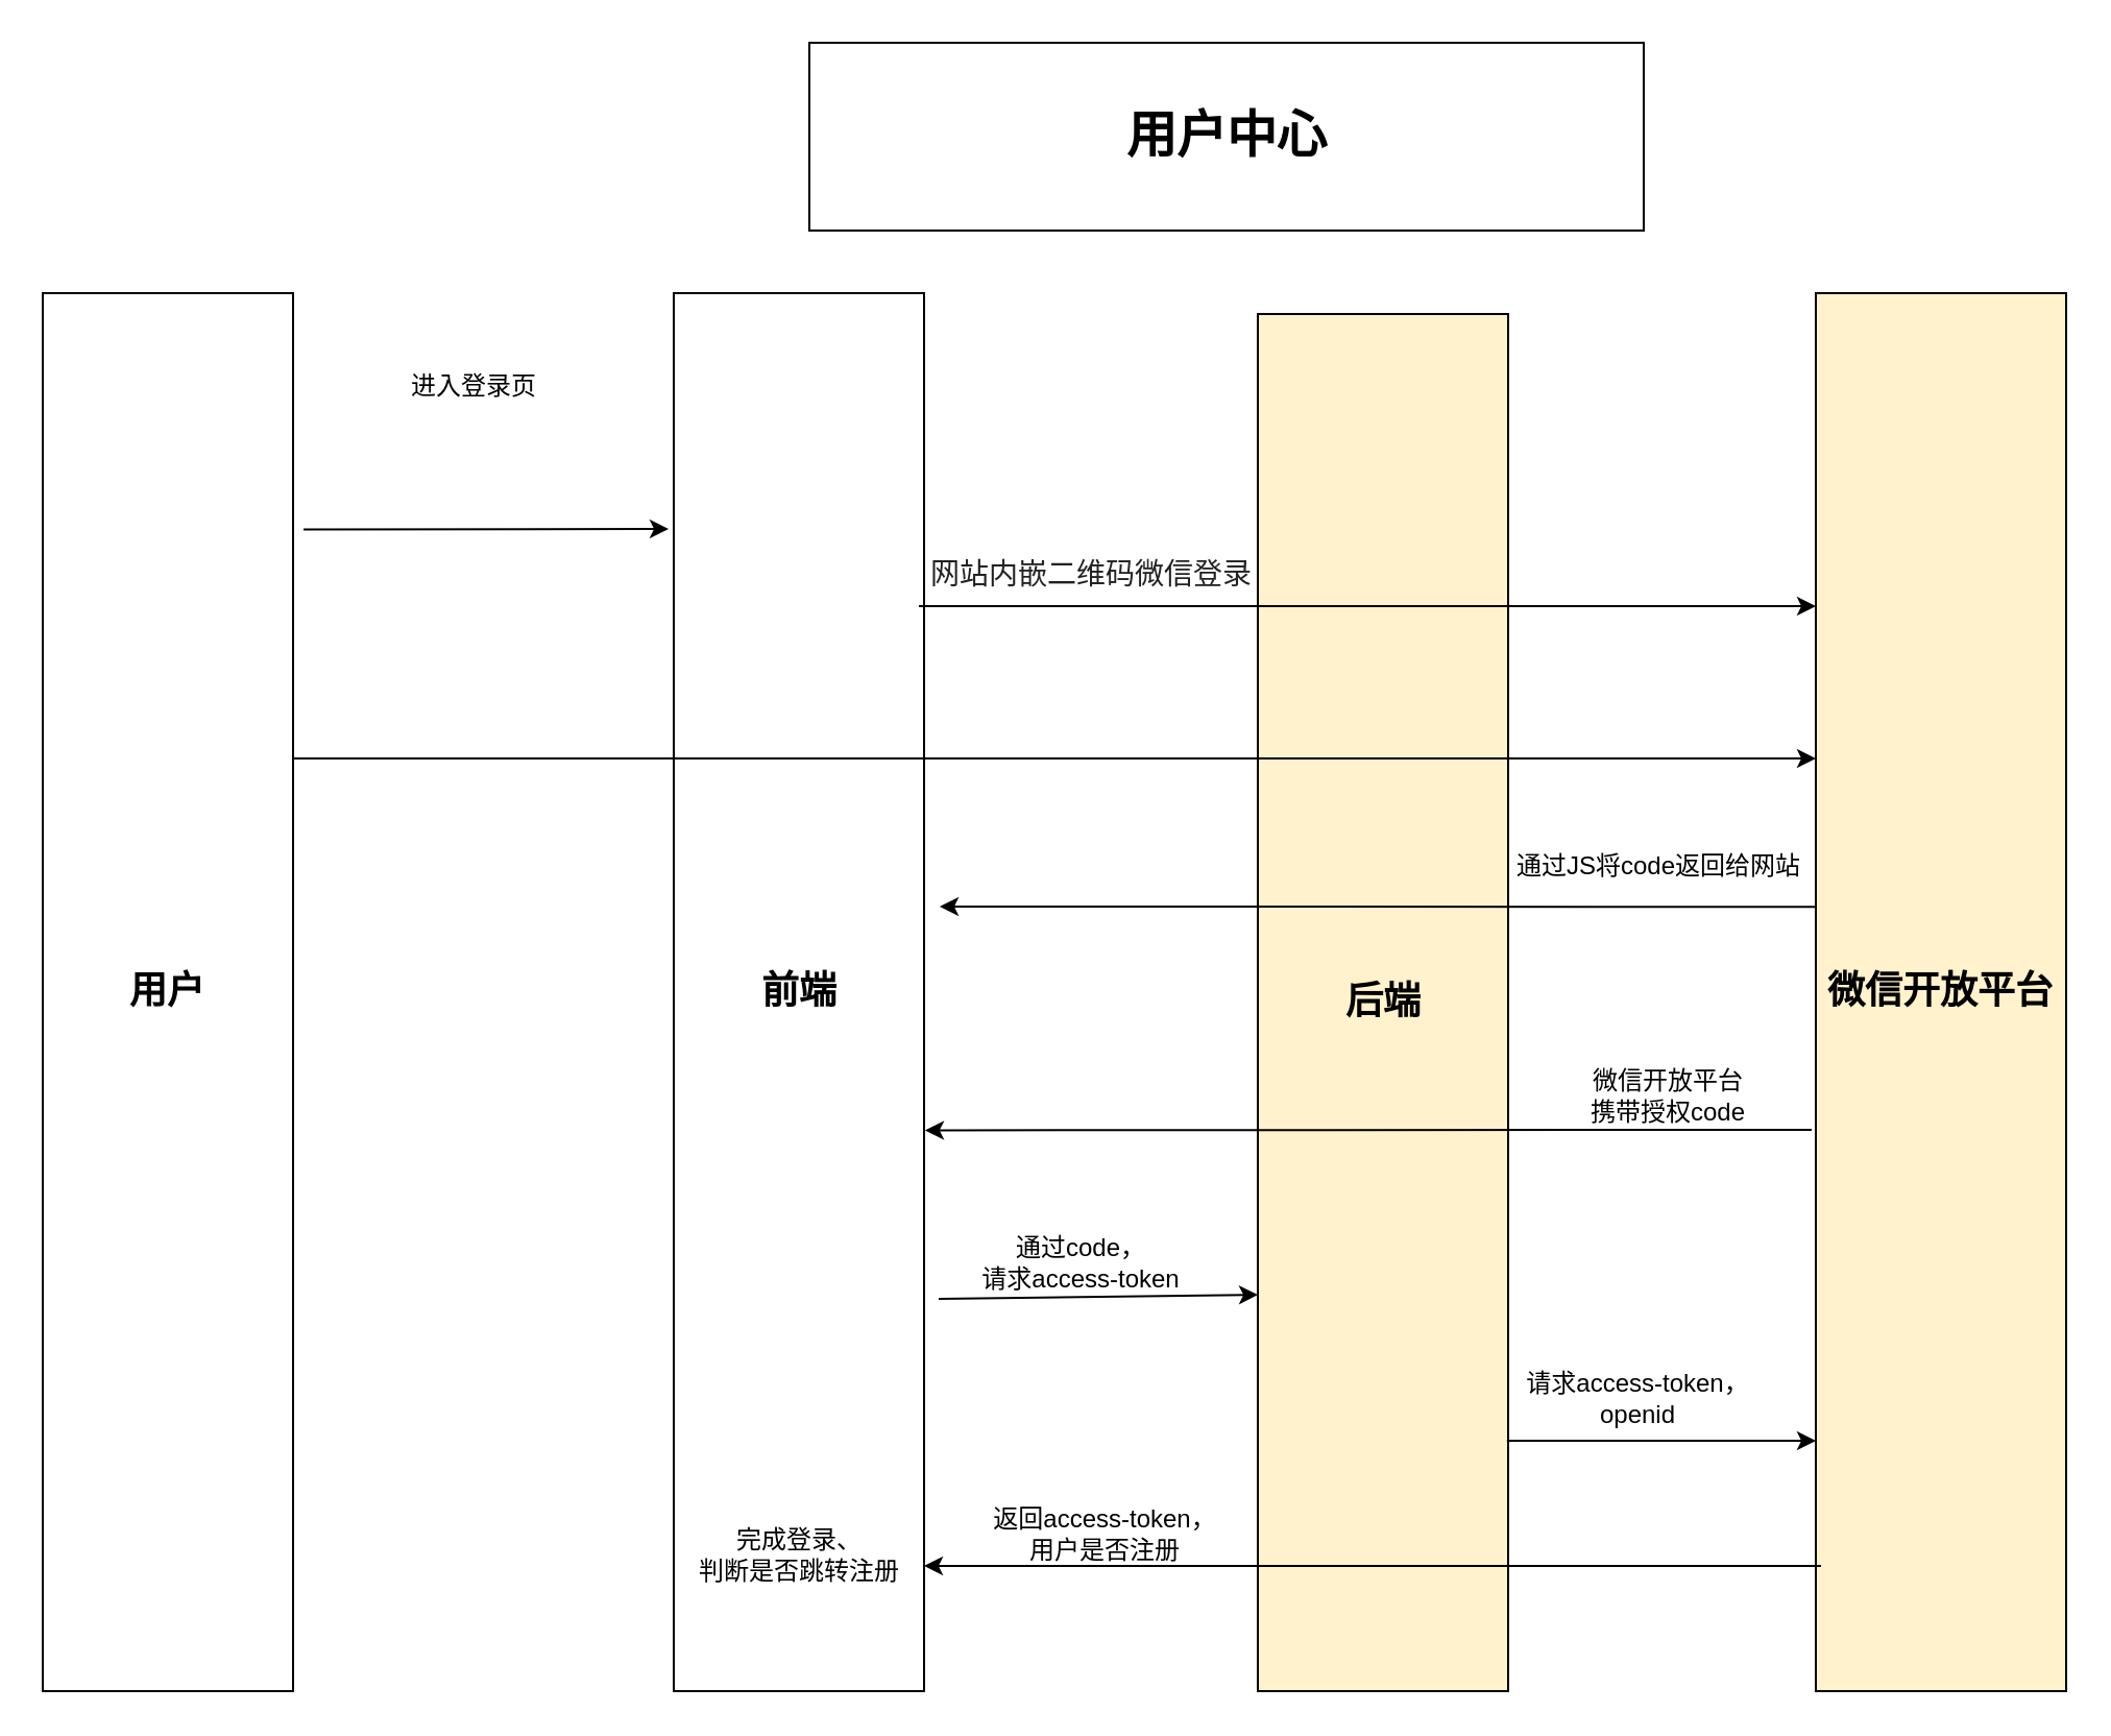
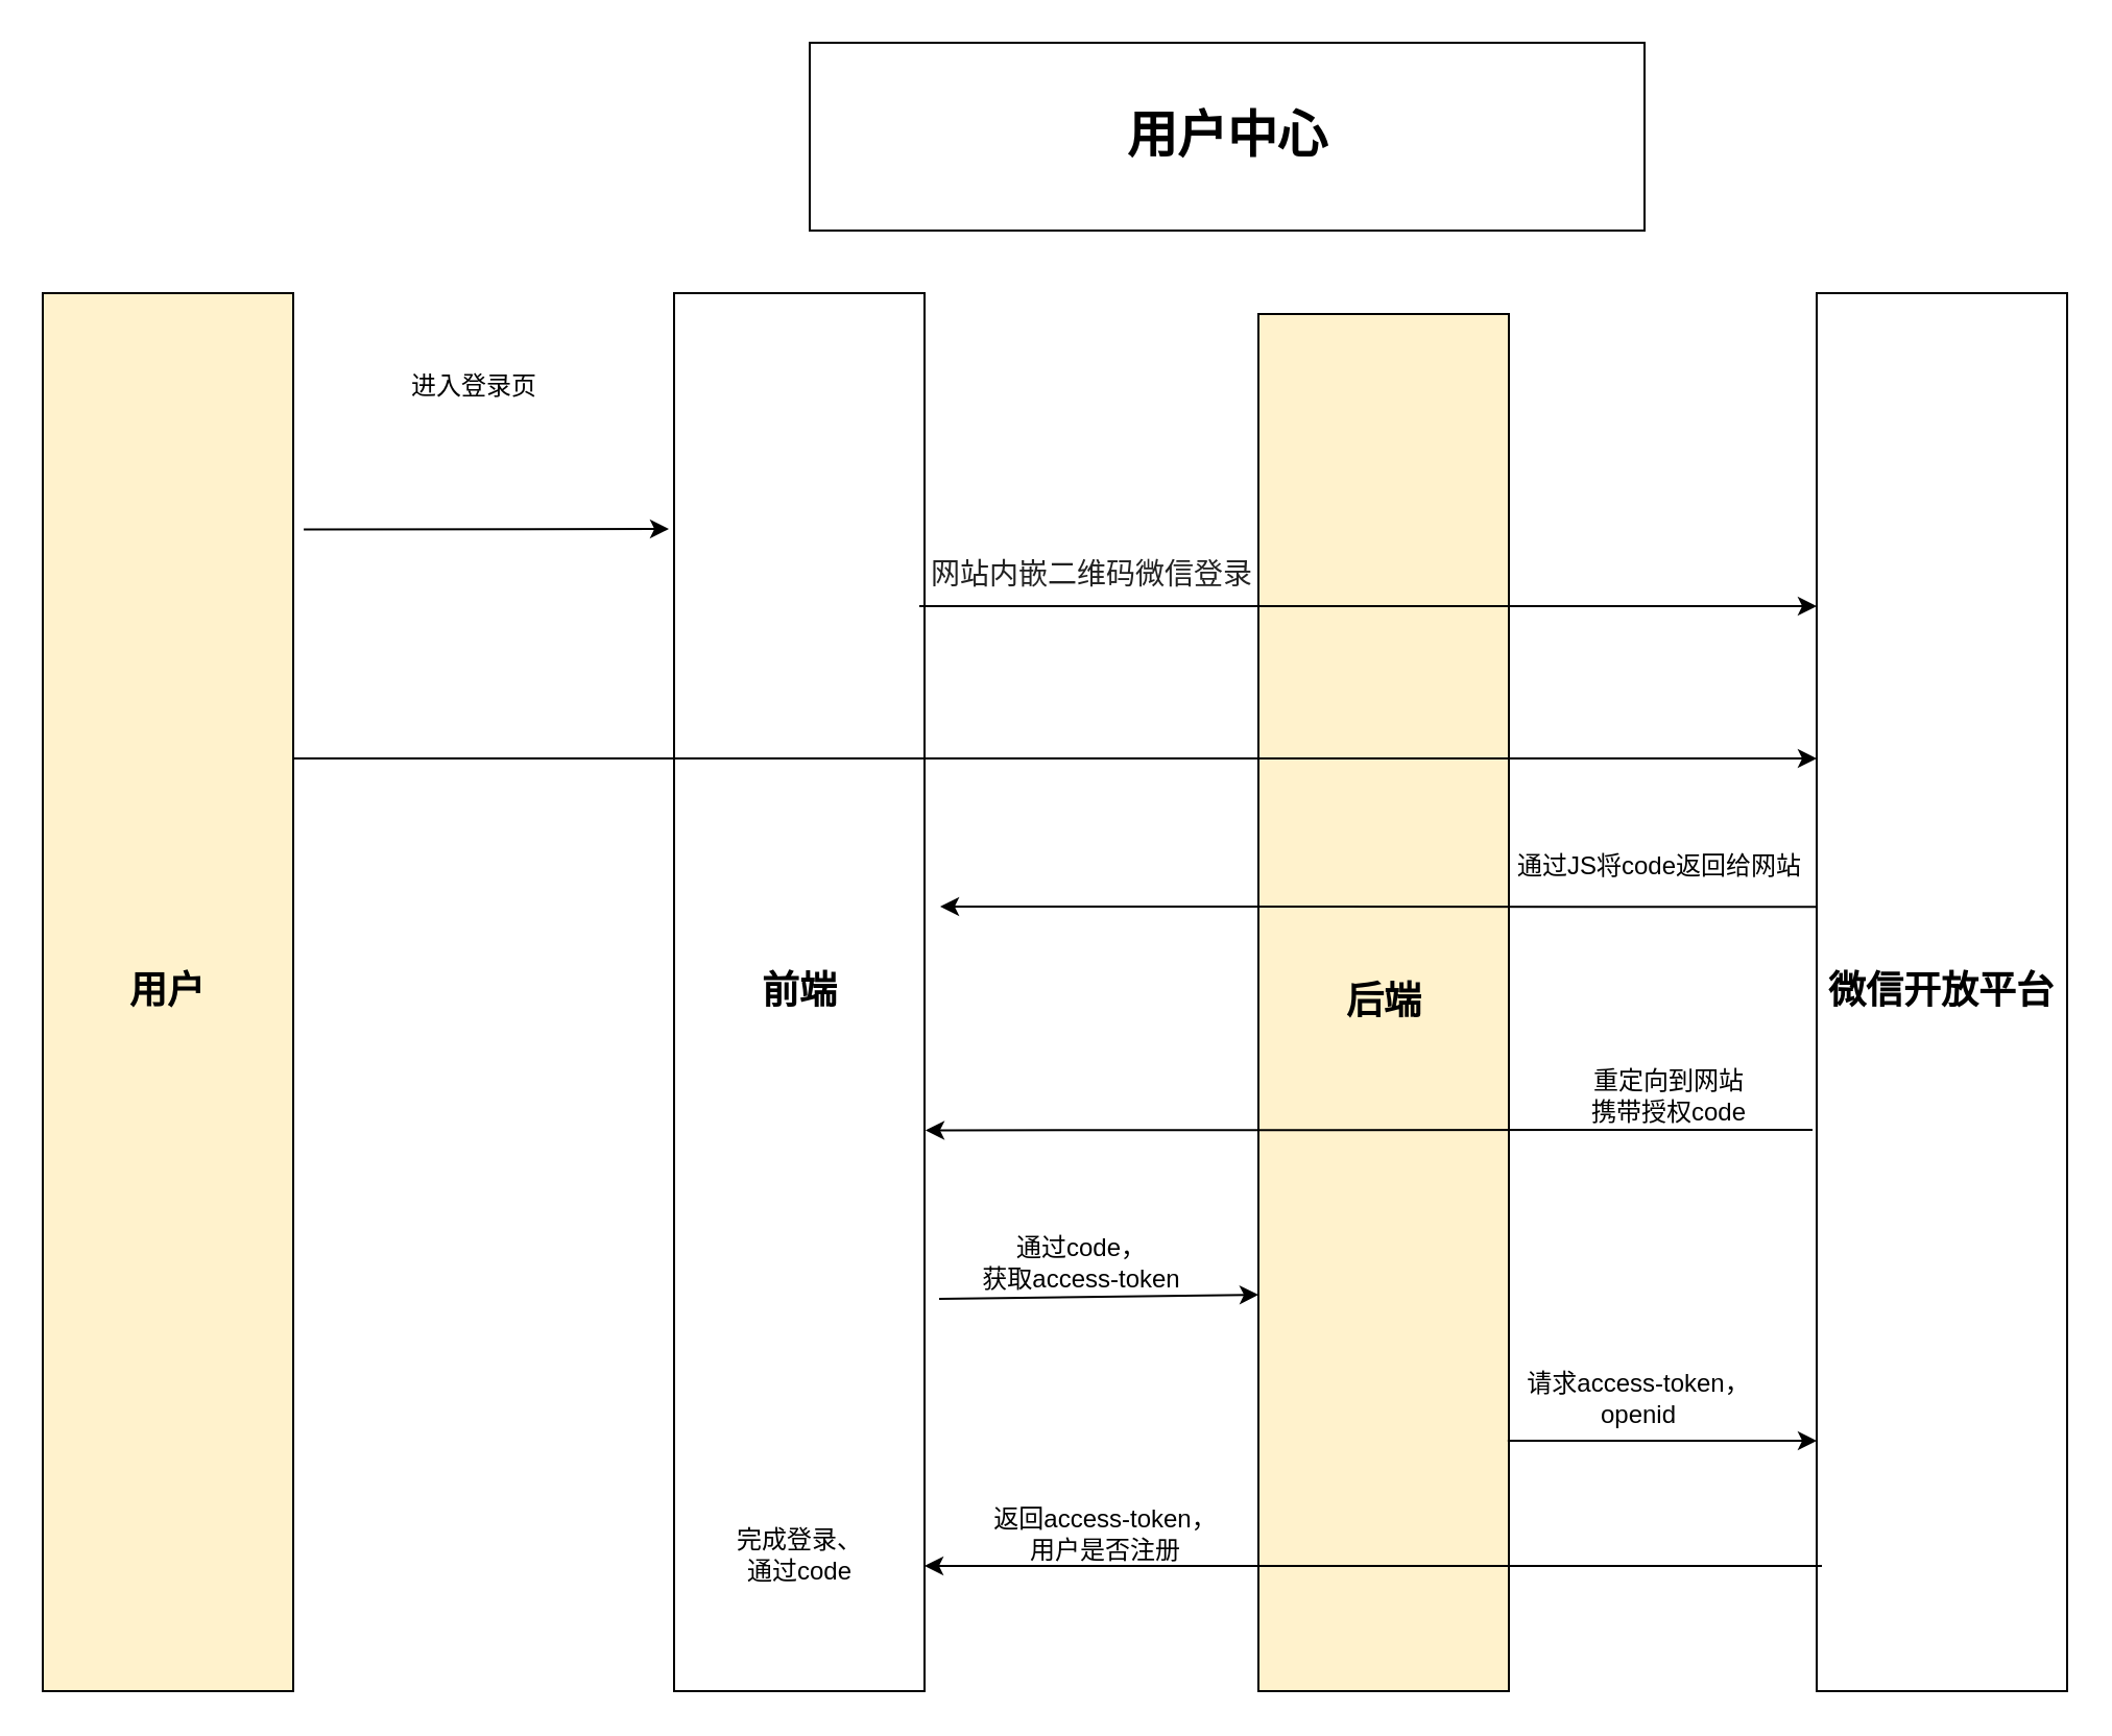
- <mxCell id="2" value="&lt;h2&gt;&lt;b&gt;用户&lt;/b&gt;&lt;/h2&gt;" style="rounded=0;whiteSpace=wrap;html=1;" vertex="1" parent="1"><mxGeometry x="20" y="140" width="120" height="670" as="geometry" /></mxCell>
+ <mxCell id="2" value="&lt;h2&gt;&lt;b&gt;用户&lt;/b&gt;&lt;/h2&gt;" style="rounded=0;whiteSpace=wrap;html=1;fillColor=#fff2cc;" vertex="1" parent="1"><mxGeometry x="20" y="140" width="120" height="670" as="geometry" /></mxCell>
- <mxCell id="5" value="&lt;h2&gt;微信开放平台&lt;/h2&gt;" style="rounded=0;whiteSpace=wrap;html=1;fillColor=#fff2cc;" vertex="1" parent="1"><mxGeometry x="870" y="140" width="120" height="670" as="geometry" /></mxCell>
+ <mxCell id="5" value="&lt;h2&gt;微信开放平台&lt;/h2&gt;" style="rounded=0;whiteSpace=wrap;html=1;" vertex="1" parent="1"><mxGeometry x="870" y="140" width="120" height="670" as="geometry" /></mxCell>
- <mxCell id="12" value="微信开放平台&lt;br&gt;携带授权code" style="text;html=1;strokeColor=none;fillColor=none;align=center;verticalAlign=middle;whiteSpace=wrap;rounded=0;" vertex="1" parent="1"><mxGeometry x="732.5" y="510" width="132.5" height="30" as="geometry" /></mxCell>
+ <mxCell id="12" value="重定向到网站&lt;br&gt;携带授权code" style="text;html=1;strokeColor=none;fillColor=none;align=center;verticalAlign=middle;whiteSpace=wrap;rounded=0;" vertex="1" parent="1"><mxGeometry x="732.5" y="510" width="132.5" height="30" as="geometry" /></mxCell>
- <mxCell id="17" value="通过code，&lt;br&gt;请求access-token" style="text;html=1;strokeColor=none;fillColor=none;align=center;verticalAlign=middle;whiteSpace=wrap;rounded=0;" vertex="1" parent="1"><mxGeometry x="432.5" y="590" width="170" height="30" as="geometry" /></mxCell>
+ <mxCell id="17" value="通过code，&lt;br&gt;获取access-token" style="text;html=1;strokeColor=none;fillColor=none;align=center;verticalAlign=middle;whiteSpace=wrap;rounded=0;" vertex="1" parent="1"><mxGeometry x="432.5" y="590" width="170" height="30" as="geometry" /></mxCell>
- <mxCell id="22" value="完成登录、&lt;br&gt;判断是否跳转注册" style="text;html=1;strokeColor=none;fillColor=none;align=center;verticalAlign=middle;whiteSpace=wrap;rounded=0;" vertex="1" parent="1"><mxGeometry x="332.5" y="730" width="100" height="30" as="geometry" /></mxCell>
+ <mxCell id="22" value="完成登录、&lt;br&gt;通过code" style="text;html=1;strokeColor=none;fillColor=none;align=center;verticalAlign=middle;whiteSpace=wrap;rounded=0;" vertex="1" parent="1"><mxGeometry x="332.5" y="730" width="100" height="30" as="geometry" /></mxCell>
